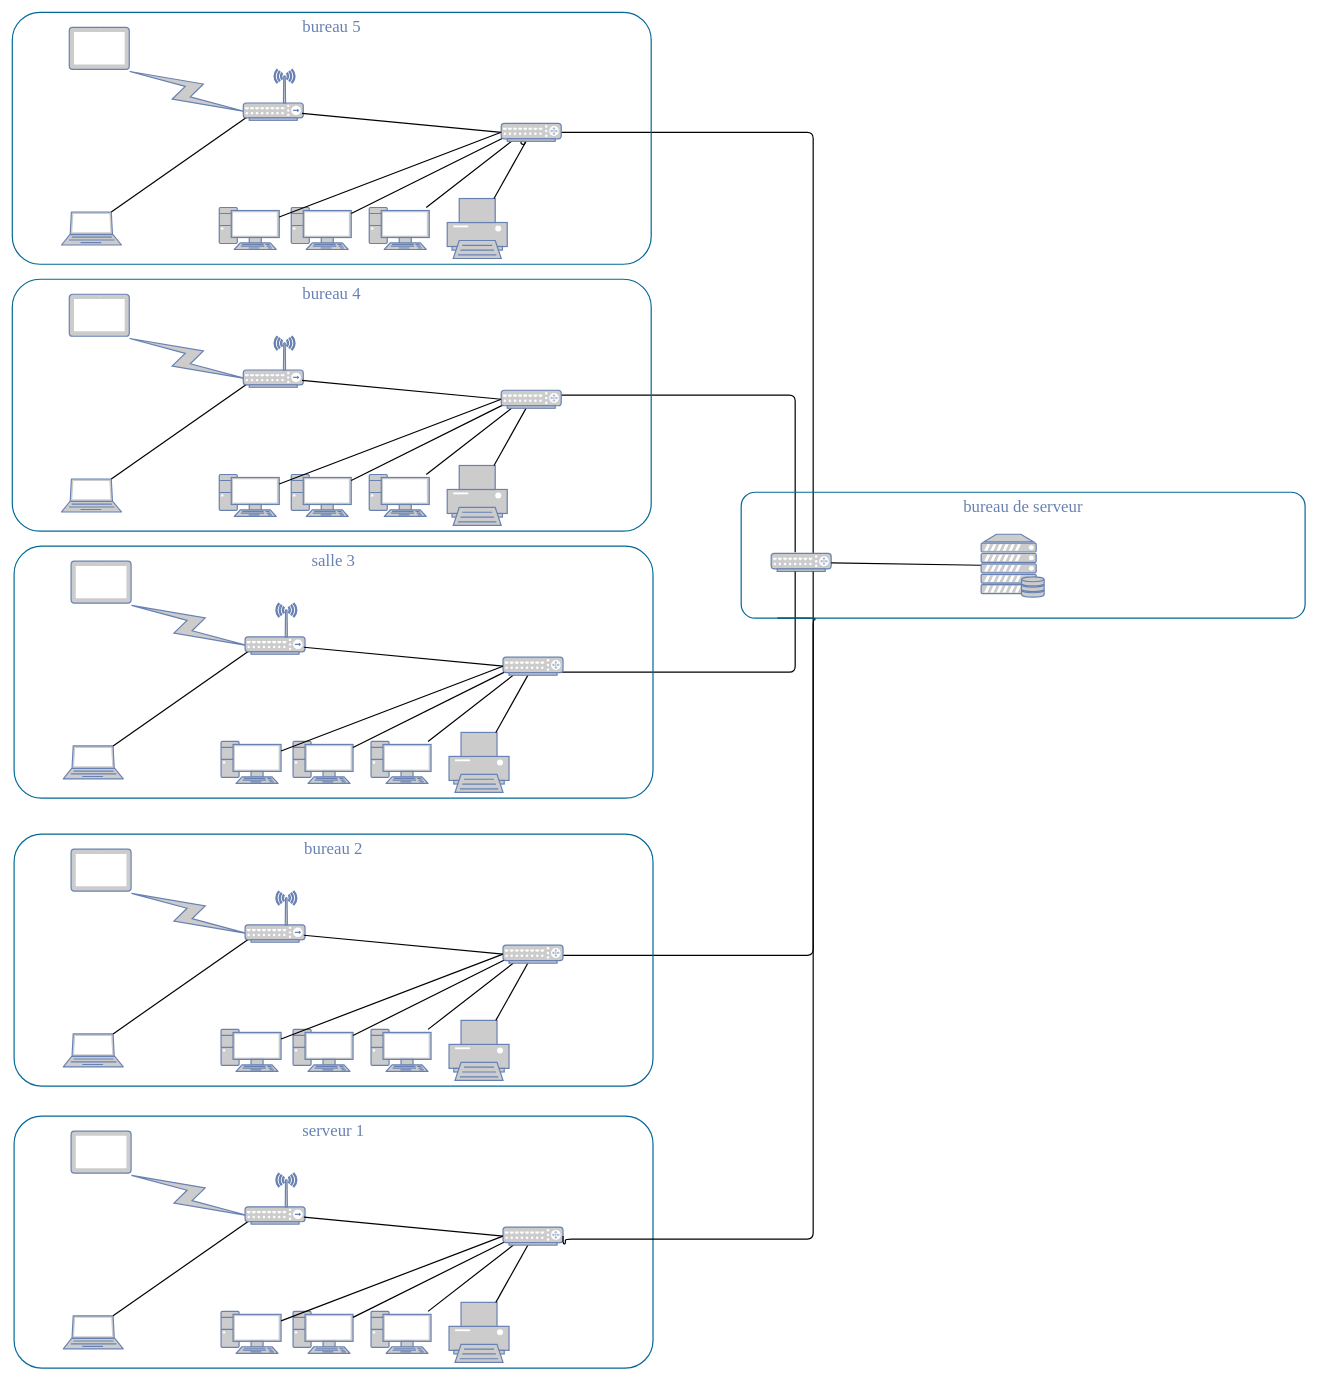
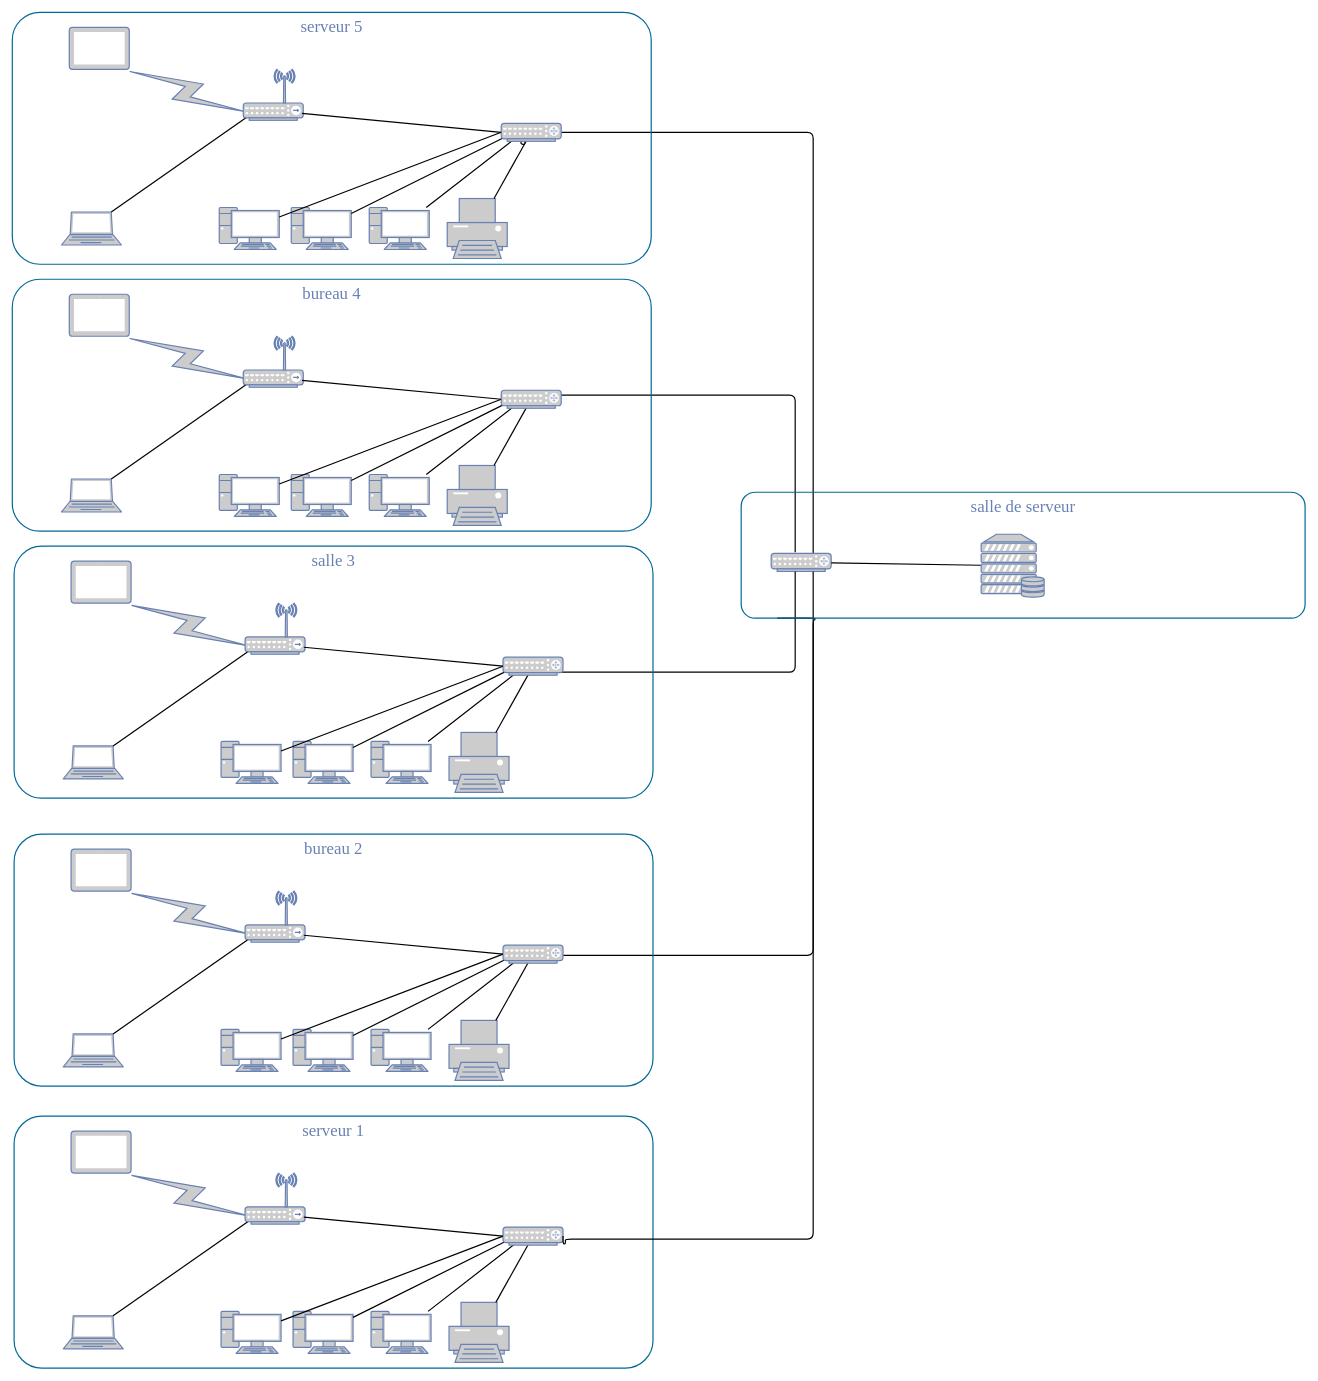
- <mxCell id="60" value="bureau 5" style="rounded=1;whiteSpace=wrap;html=1;shadow=0;comic=0;strokeColor=#036897;strokeWidth=2;fillColor=none;fontFamily=Verdana;fontSize=28;fontColor=#6881B3;align=center;arcSize=11;verticalAlign=top;" vertex="1" parent="1"><mxGeometry x="20" y="20" width="1065" height="420" as="geometry" /></mxCell>
+ <mxCell id="60" value="serveur 5" style="rounded=1;whiteSpace=wrap;html=1;shadow=0;comic=0;strokeColor=#036897;strokeWidth=2;fillColor=none;fontFamily=Verdana;fontSize=28;fontColor=#6881B3;align=center;arcSize=11;verticalAlign=top;" vertex="1" parent="1"><mxGeometry x="20" y="20" width="1065" height="420" as="geometry" /></mxCell>
- <mxCell id="23" value="bureau de serveur" style="rounded=1;whiteSpace=wrap;html=1;shadow=0;comic=0;strokeColor=#036897;strokeWidth=2;fillColor=none;fontFamily=Verdana;fontSize=28;fontColor=#6881B3;align=center;arcSize=11;verticalAlign=top;" vertex="1" parent="1"><mxGeometry x="1235" y="820" width="940" height="210" as="geometry" /></mxCell>
+ <mxCell id="23" value="salle de serveur" style="rounded=1;whiteSpace=wrap;html=1;shadow=0;comic=0;strokeColor=#036897;strokeWidth=2;fillColor=none;fontFamily=Verdana;fontSize=28;fontColor=#6881B3;align=center;arcSize=11;verticalAlign=top;" vertex="1" parent="1"><mxGeometry x="1235" y="820" width="940" height="210" as="geometry" /></mxCell>
